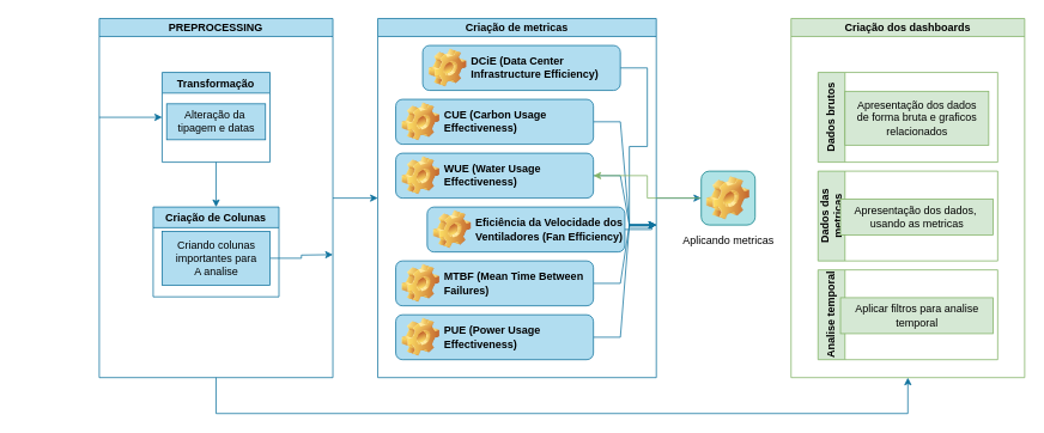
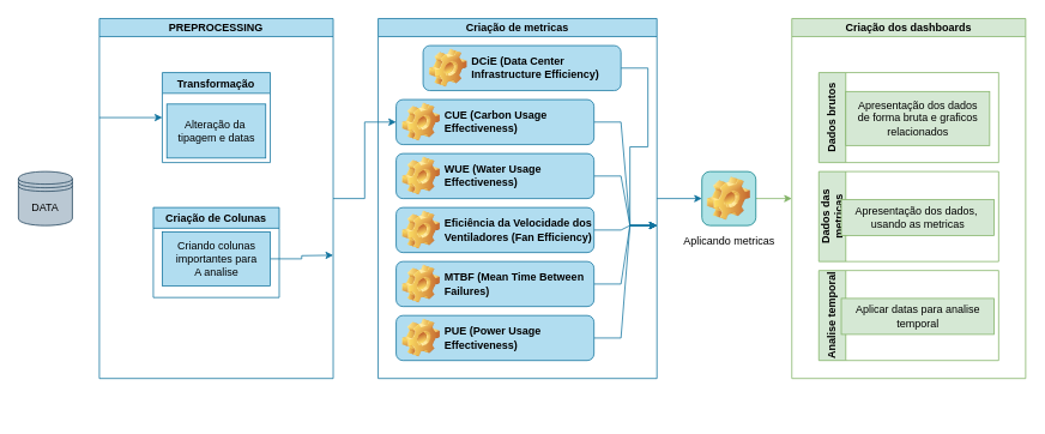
- <mxCell id="8" value="Alteração da&amp;nbsp;&lt;br&gt;tipagem e datas" style="text;html=1;align=center;verticalAlign=middle;resizable=0;points=[];autosize=1;strokeColor=#10739e;fillColor=#b1ddf0;" vertex="1" parent="7"><mxGeometry x="5" y="35" width="110" height="40" as="geometry" /></mxCell>
+ <mxCell id="8" value="Alteração da&amp;nbsp;&lt;br&gt;tipagem e datas" style="text;html=1;align=center;verticalAlign=middle;resizable=0;points=[];autosize=1;strokeColor=#10739e;fillColor=#b1ddf0;" vertex="1" parent="7"><mxGeometry x="5" y="35" width="110" height="60" as="geometry" /></mxCell>
- <mxCell id="27" style="edgeStyle=orthogonalEdgeStyle;rounded=0;orthogonalLoop=1;jettySize=auto;html=1;fillColor=#d5e8d4;strokeColor=#82b366;" edge="1" parent="1" source="28" target="20"><mxGeometry relative="1" as="geometry" /></mxCell>
+ <mxCell id="27" style="edgeStyle=orthogonalEdgeStyle;rounded=0;orthogonalLoop=1;jettySize=auto;html=1;entryX=0;entryY=0.5;entryDx=0;entryDy=0;fillColor=#d5e8d4;strokeColor=#82b366;" edge="1" parent="1" source="28" target="29"><mxGeometry relative="1" as="geometry" /></mxCell>
- <mxCell id="6" style="edgeStyle=orthogonalEdgeStyle;rounded=0;orthogonalLoop=1;jettySize=auto;html=1;exitX=0.5;exitY=1;exitDx=0;exitDy=0;entryX=0.5;entryY=0;entryDx=0;entryDy=0;fillColor=#b1ddf0;strokeColor=#10739e;" edge="1" parent="4" source="7" target="9"><mxGeometry relative="1" as="geometry" /></mxCell>
+ <mxCell id="12" value="DATA" style="shape=datastore;whiteSpace=wrap;html=1;fillColor=#bac8d3;strokeColor=#23445d;" vertex="1" parent="1"><mxGeometry x="20" y="190" width="60" height="60" as="geometry" /></mxCell>
- <mxCell id="2" style="edgeStyle=orthogonalEdgeStyle;rounded=0;orthogonalLoop=1;jettySize=auto;html=1;exitX=1;exitY=0.5;exitDx=0;exitDy=0;entryX=0;entryY=0.5;entryDx=0;entryDy=0;fillColor=#b1ddf0;strokeColor=#10739e;" edge="1" parent="1" source="4" target="14"><mxGeometry relative="1" as="geometry" /></mxCell>
+ <mxCell id="2" style="edgeStyle=orthogonalEdgeStyle;rounded=0;orthogonalLoop=1;jettySize=auto;html=1;exitX=1;exitY=0.5;exitDx=0;exitDy=0;fillColor=#b1ddf0;strokeColor=#10739e;" edge="1" parent="1" source="4" target="18"><mxGeometry relative="1" as="geometry" /></mxCell>
- <mxCell id="22" value="&lt;div&gt;Eficiência da Velocidade dos Ventiladores (Fan Efficiency)&lt;/div&gt;" style="label;whiteSpace=wrap;html=1;image=img/clipart/Gear_128x128.png;fillColor=#b1ddf0;strokeColor=#10739e;" vertex="1" parent="14"><mxGeometry x="55" y="210" width="220" height="50" as="geometry" /></mxCell>
+ <mxCell id="22" value="&lt;div&gt;Eficiência da Velocidade dos Ventiladores (Fan Efficiency)&lt;/div&gt;" style="label;whiteSpace=wrap;html=1;image=img/clipart/Gear_128x128.png;fillColor=#b1ddf0;strokeColor=#10739e;" vertex="1" parent="14"><mxGeometry x="20" y="210" width="220" height="50" as="geometry" /></mxCell>
- <mxCell id="35" value="Aplicar filtros para analise&lt;br&gt;temporal" style="text;html=1;align=center;verticalAlign=middle;resizable=0;points=[];autosize=1;strokeColor=#82b366;fillColor=#d5e8d4;" vertex="1" parent="34"><mxGeometry x="25" y="31" width="170" height="40" as="geometry" /></mxCell>
+ <mxCell id="35" value="Aplicar datas para analise&lt;br&gt;temporal" style="text;html=1;align=center;verticalAlign=middle;resizable=0;points=[];autosize=1;strokeColor=#82b366;fillColor=#d5e8d4;" vertex="1" parent="34"><mxGeometry x="25" y="31" width="170" height="40" as="geometry" /></mxCell>
- <mxCell id="3" style="edgeStyle=orthogonalEdgeStyle;rounded=0;orthogonalLoop=1;jettySize=auto;html=1;entryX=0.5;entryY=1;entryDx=0;entryDy=0;fillColor=#b1ddf0;strokeColor=#10739e;" edge="1" parent="1" source="4" target="29"><mxGeometry relative="1" as="geometry"><Array as="points"><mxPoint x="240" y="460" /><mxPoint x="1010" y="460" /></Array></mxGeometry></mxCell>
